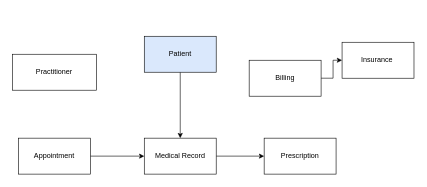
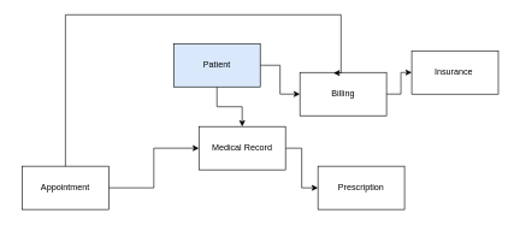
+ <mxCell id="3" style="edgeStyle=orthogonalEdgeStyle;rounded=0;orthogonalLoop=1;jettySize=auto;html=1;entryX=0;entryY=0.5;entryDx=0;entryDy=0;" edge="1" parent="1" source="4" target="9"><mxGeometry relative="1" as="geometry" /></mxCell>
- <mxCell id="14" value="Practitioner" style="rounded=0;whiteSpace=wrap;html=1;" vertex="1" parent="1"><mxGeometry x="20" y="90" width="140" height="60" as="geometry" /></mxCell>
+ <mxCell id="13" style="edgeStyle=orthogonalEdgeStyle;rounded=0;orthogonalLoop=1;jettySize=auto;html=1;entryX=0.389;entryY=0.014;entryDx=0;entryDy=0;entryPerimeter=0;" edge="1" parent="1" source="12" target="9"><mxGeometry relative="1" as="geometry"><Array as="points"><mxPoint x="90" y="20" /><mxPoint x="472" y="20" /></Array></mxGeometry></mxCell>
- <mxCell id="6" value="Medical Record" style="rounded=0;whiteSpace=wrap;html=1;" vertex="1" parent="1"><mxGeometry x="240" y="230" width="120" height="60" as="geometry" /></mxCell>
+ <mxCell id="6" value="Medical Record" style="rounded=0;whiteSpace=wrap;html=1;" vertex="1" parent="1"><mxGeometry x="275" y="175" width="120" height="60" as="geometry" /></mxCell>
